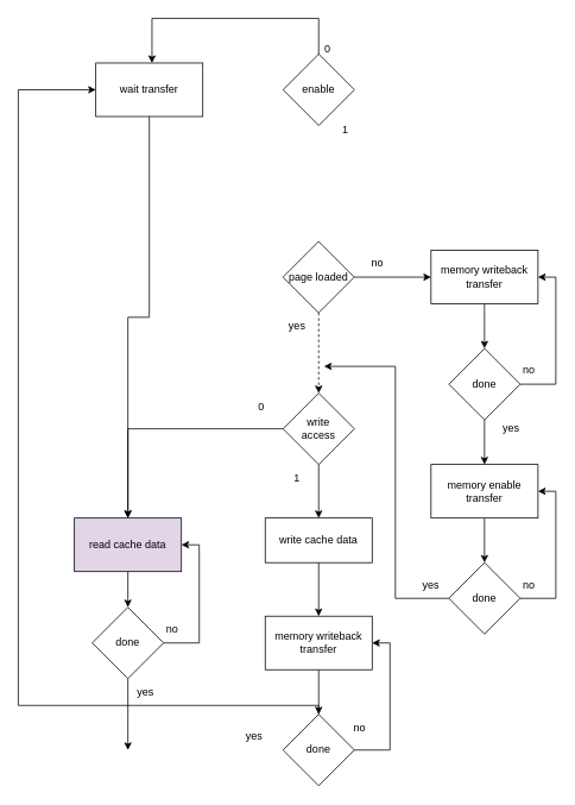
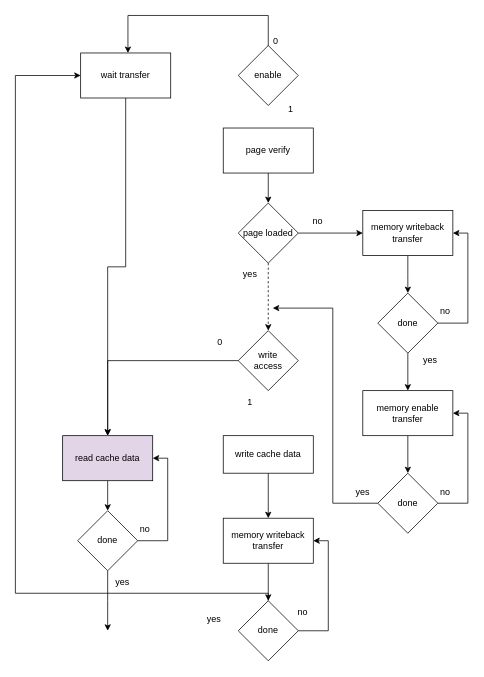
+ <mxCell id="49" value="page verify" style="rounded=0;whiteSpace=wrap;html=1;" vertex="1" parent="1"><mxGeometry x="297" y="170" width="120" height="60" as="geometry" /></mxCell>
+ <mxCell id="48" value="" style="edgeStyle=orthogonalEdgeStyle;rounded=0;orthogonalLoop=1;jettySize=auto;html=1;entryX=0.5;entryY=0;entryDx=0;entryDy=0;" edge="1" parent="1" source="49" target="8"><mxGeometry relative="1" as="geometry" /></mxCell>
- <mxCell id="11" value="" style="edgeStyle=orthogonalEdgeStyle;rounded=0;orthogonalLoop=1;jettySize=auto;html=1;" parent="1" source="13" target="22" edge="1"><mxGeometry relative="1" as="geometry" /></mxCell>
